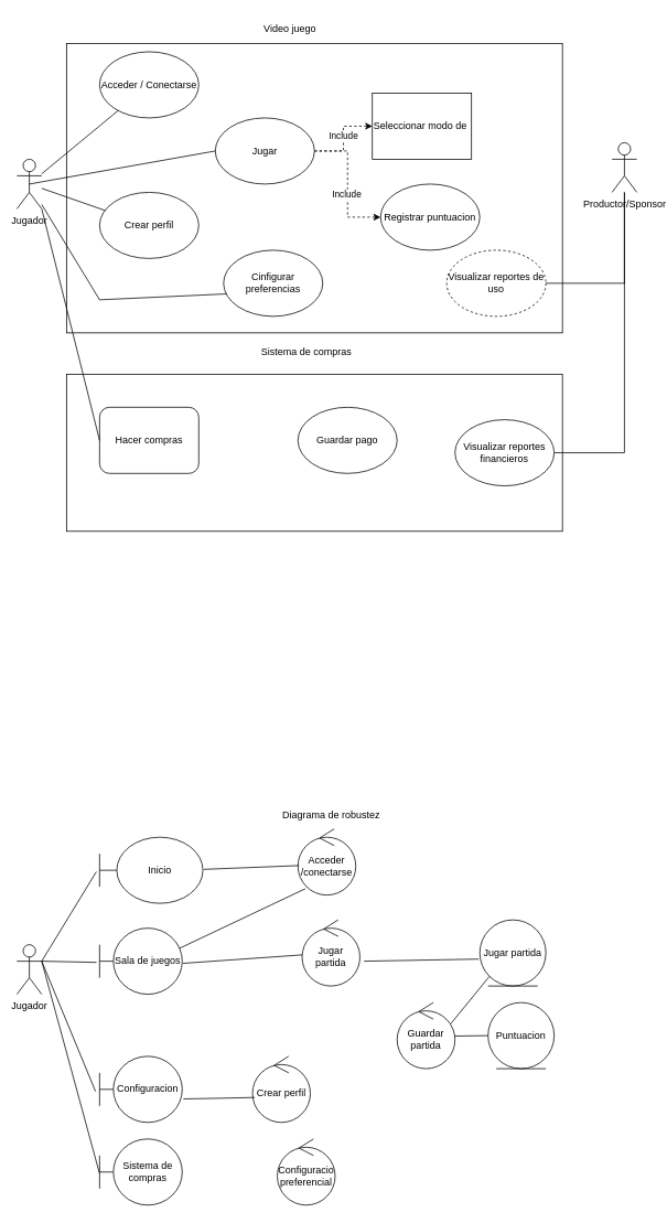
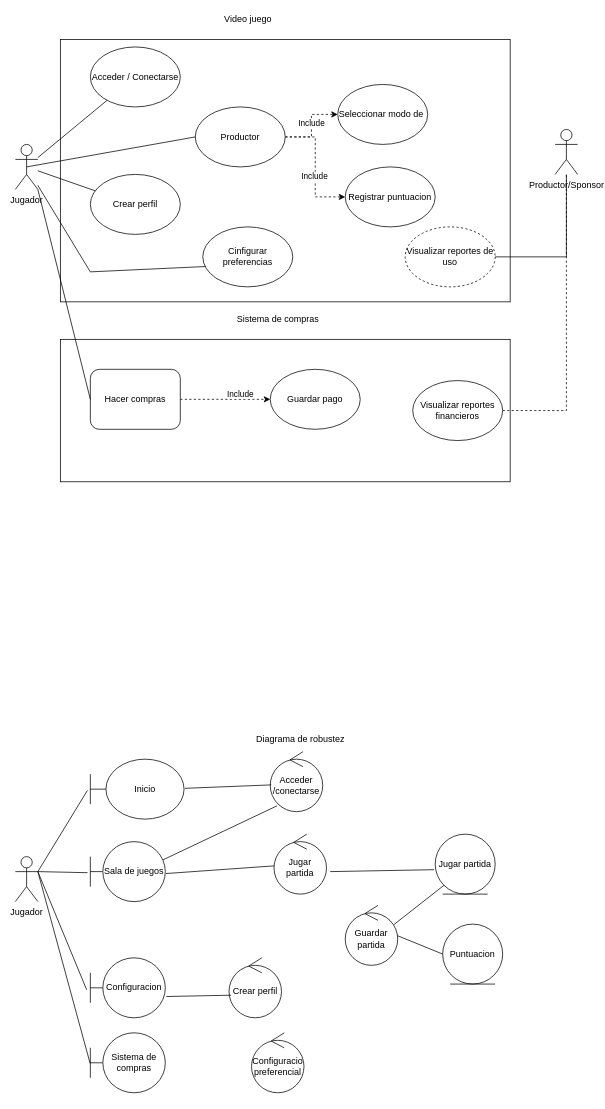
- <mxCell id="21" value="Video juego" style="text;html=1;align=center;verticalAlign=middle;resizable=0;points=[];autosize=1;strokeColor=none;fillColor=none;" vertex="1" parent="1"><mxGeometry x="305" y="20" width="90" height="30" as="geometry" /></mxCell>
+ <mxCell id="21" value="Video juego" style="text;html=1;align=center;verticalAlign=middle;resizable=0;points=[];autosize=1;strokeColor=none;fillColor=none;" vertex="1" parent="1"><mxGeometry x="285" y="10" width="90" height="30" as="geometry" /></mxCell>
- <mxCell id="14" value="Seleccionar modo de&amp;nbsp;" style="whiteSpace=wrap;html=1;rounded=0;" vertex="1" parent="1"><mxGeometry x="450" y="112" width="120" height="80" as="geometry" /></mxCell>
+ <mxCell id="14" value="Seleccionar modo de&amp;nbsp;" style="ellipse;whiteSpace=wrap;html=1;" vertex="1" parent="1"><mxGeometry x="450" y="112" width="120" height="80" as="geometry" /></mxCell>
- <mxCell id="10" value="Jugar" style="ellipse;whiteSpace=wrap;html=1;" vertex="1" parent="1"><mxGeometry x="260" y="142" width="120" height="80" as="geometry" /></mxCell>
+ <mxCell id="10" value="Productor" style="ellipse;whiteSpace=wrap;html=1;" vertex="1" parent="1"><mxGeometry x="260" y="142" width="120" height="80" as="geometry" /></mxCell>
- <mxCell id="28" style="edgeStyle=orthogonalEdgeStyle;rounded=0;orthogonalLoop=1;jettySize=auto;html=1;endArrow=none;endFill=0;" edge="1" parent="1" source="29" target="4"><mxGeometry relative="1" as="geometry" /></mxCell>
+ <mxCell id="28" style="edgeStyle=orthogonalEdgeStyle;rounded=0;orthogonalLoop=1;jettySize=auto;html=1;endArrow=none;endFill=0;dashed=1;" edge="1" parent="1" source="29" target="4"><mxGeometry relative="1" as="geometry" /></mxCell>
+ <mxCell id="24" style="edgeStyle=orthogonalEdgeStyle;rounded=0;orthogonalLoop=1;jettySize=auto;html=1;dashed=1;" edge="1" parent="1" source="26" target="27"><mxGeometry relative="1" as="geometry" /></mxCell>
+ <mxCell id="25" value="Include" style="edgeLabel;html=1;align=center;verticalAlign=middle;resizable=0;points=[];" vertex="1" connectable="0" parent="24"><mxGeometry x="0.319" y="8" relative="1" as="geometry"><mxPoint as="offset" /></mxGeometry></mxCell>
- <mxCell id="40" value="Guardar partida" style="ellipse;shape=umlControl;whiteSpace=wrap;html=1;" vertex="1" parent="1"><mxGeometry x="480" y="1212" width="70" height="80" as="geometry" /></mxCell>
+ <mxCell id="40" value="Guardar partida" style="ellipse;shape=umlControl;whiteSpace=wrap;html=1;" vertex="1" parent="1"><mxGeometry x="460" y="1207" width="70" height="80" as="geometry" /></mxCell>
- <mxCell id="50" value="Puntuacion" style="ellipse;shape=umlEntity;whiteSpace=wrap;html=1;" vertex="1" parent="1"><mxGeometry x="590" y="1212" width="80" height="80" as="geometry" /></mxCell>
+ <mxCell id="50" value="Puntuacion" style="ellipse;shape=umlEntity;whiteSpace=wrap;html=1;" vertex="1" parent="1"><mxGeometry x="590" y="1232" width="80" height="80" as="geometry" /></mxCell>
